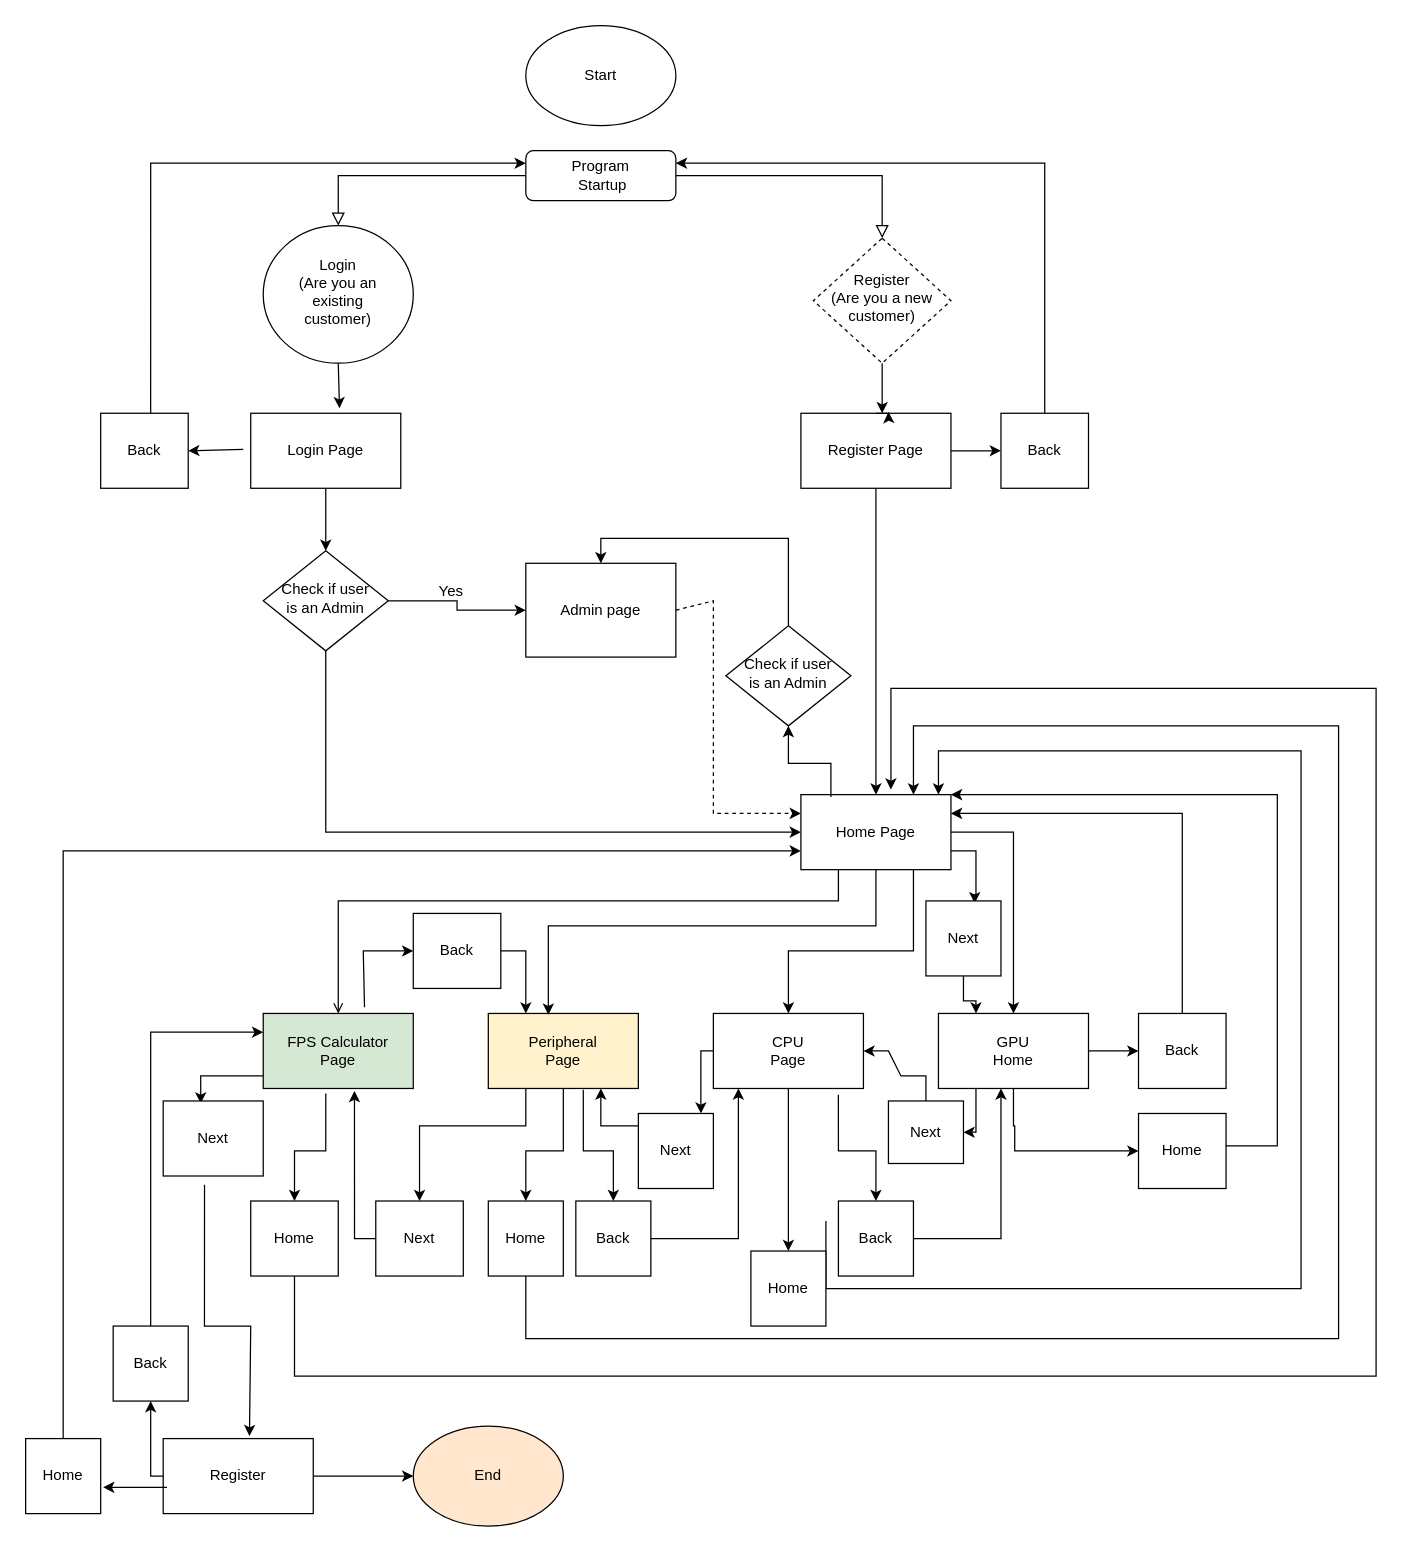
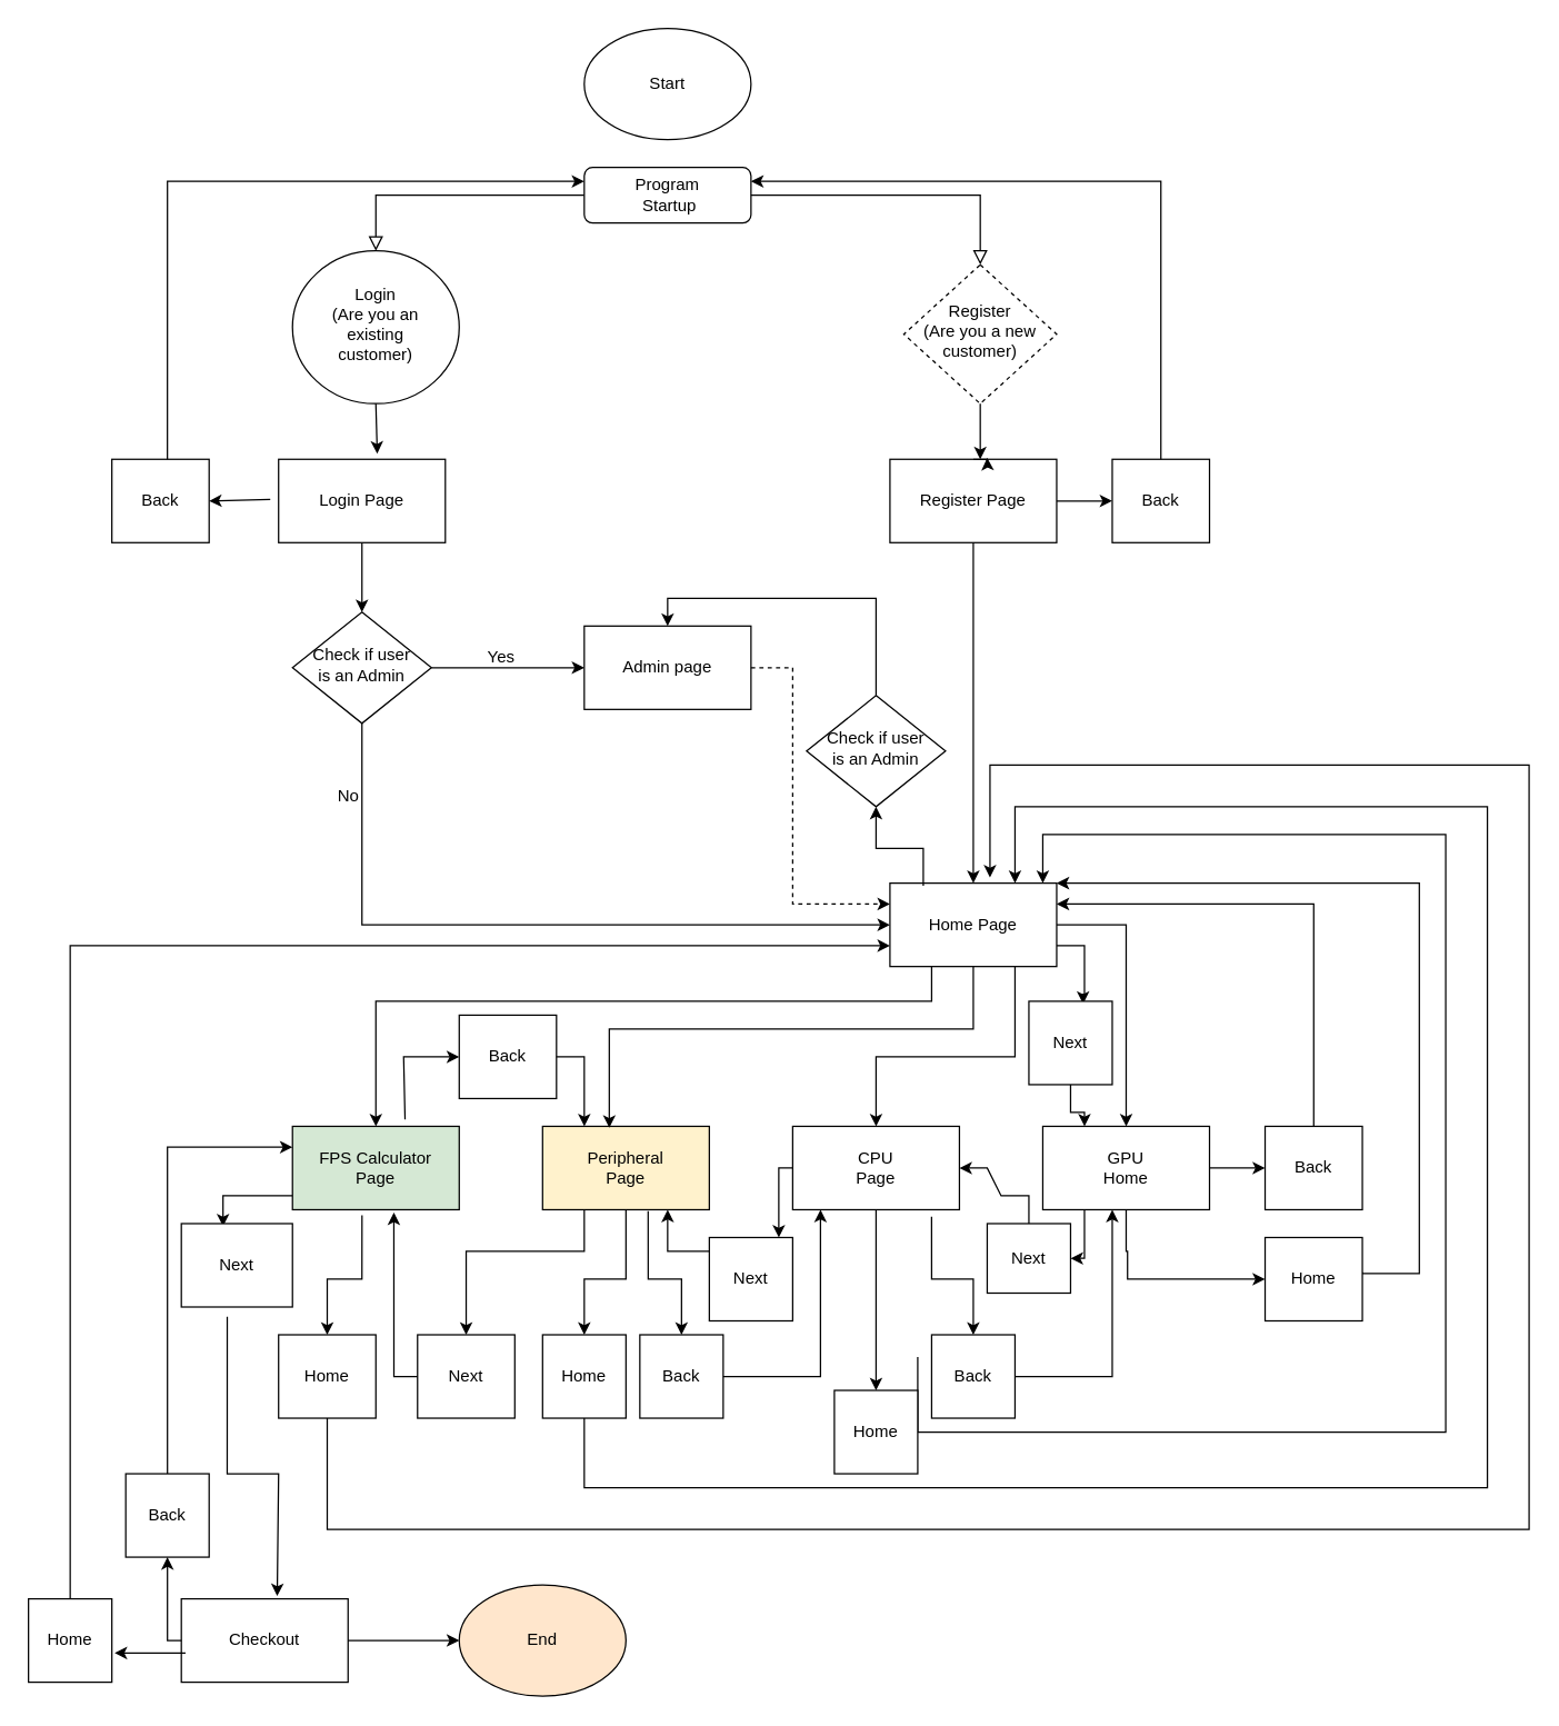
- <mxCell id="20" value="Admin page&lt;br&gt;" style="rounded=0;whiteSpace=wrap;html=1;" vertex="1" parent="1"><mxGeometry x="420" y="450" width="120" height="75" as="geometry" /></mxCell>
+ <mxCell id="20" value="Admin page&lt;br&gt;" style="rounded=0;whiteSpace=wrap;html=1;" vertex="1" parent="1"><mxGeometry x="420" y="450" width="120" height="60" as="geometry" /></mxCell>
+ <mxCell id="23" value="No&lt;br&gt;" style="text;html=1;align=center;verticalAlign=middle;resizable=0;points=[];autosize=1;strokeColor=none;fillColor=none;" vertex="1" parent="1"><mxGeometry x="230" y="558" width="40" height="30" as="geometry" /></mxCell>
- <mxCell id="36" value="" style="endArrow=open;html=1;rounded=0;entryX=0.5;entryY=0;entryDx=0;entryDy=0;exitX=0.25;exitY=1;exitDx=0;exitDy=0;" edge="1" parent="1" source="15" target="29"><mxGeometry width="50" height="50" relative="1" as="geometry"><mxPoint x="270" y="680" as="sourcePoint" /><mxPoint x="320" y="720" as="targetPoint" /><Array as="points"><mxPoint x="670" y="720" /><mxPoint x="270" y="720" /></Array></mxGeometry></mxCell>
+ <mxCell id="36" value="" style="endArrow=classic;html=1;rounded=0;entryX=0.5;entryY=0;entryDx=0;entryDy=0;exitX=0.25;exitY=1;exitDx=0;exitDy=0;" edge="1" parent="1" source="15" target="29"><mxGeometry width="50" height="50" relative="1" as="geometry"><mxPoint x="270" y="680" as="sourcePoint" /><mxPoint x="320" y="720" as="targetPoint" /><Array as="points"><mxPoint x="670" y="720" /><mxPoint x="270" y="720" /></Array></mxGeometry></mxCell>
- <mxCell id="63" value="Register" style="rounded=0;whiteSpace=wrap;html=1;" vertex="1" parent="1"><mxGeometry x="130" y="1150" width="120" height="60" as="geometry" /></mxCell>
+ <mxCell id="63" value="Checkout" style="rounded=0;whiteSpace=wrap;html=1;" vertex="1" parent="1"><mxGeometry x="130" y="1150" width="120" height="60" as="geometry" /></mxCell>
